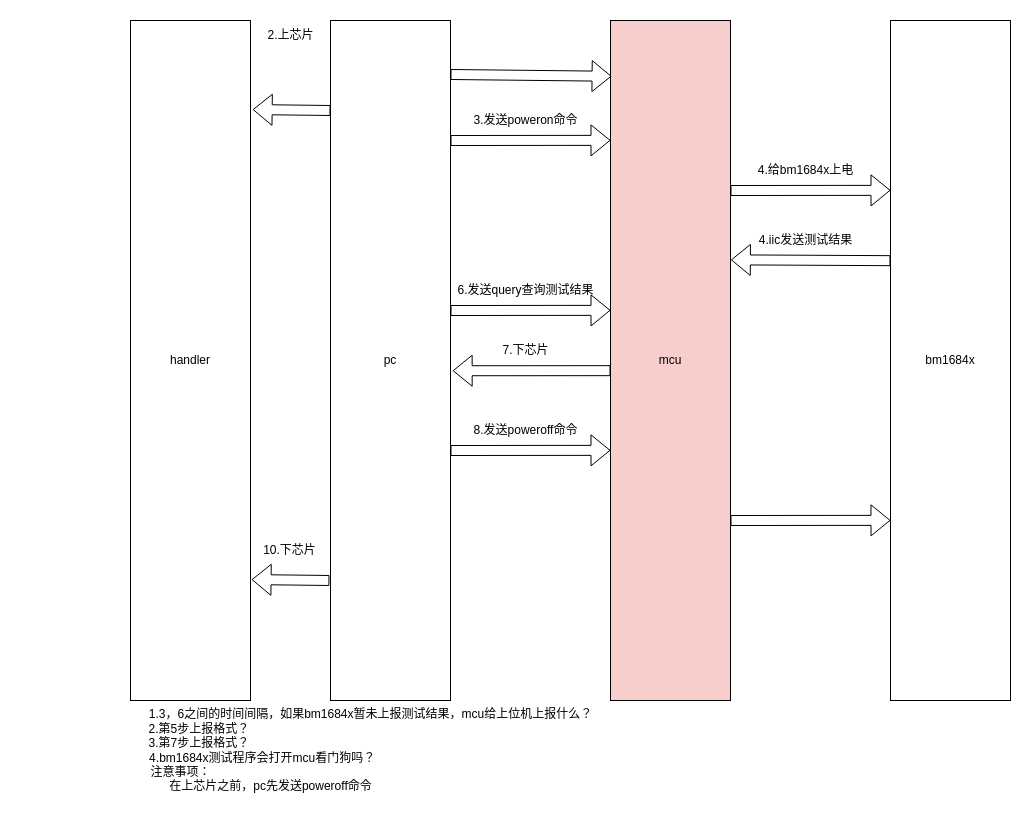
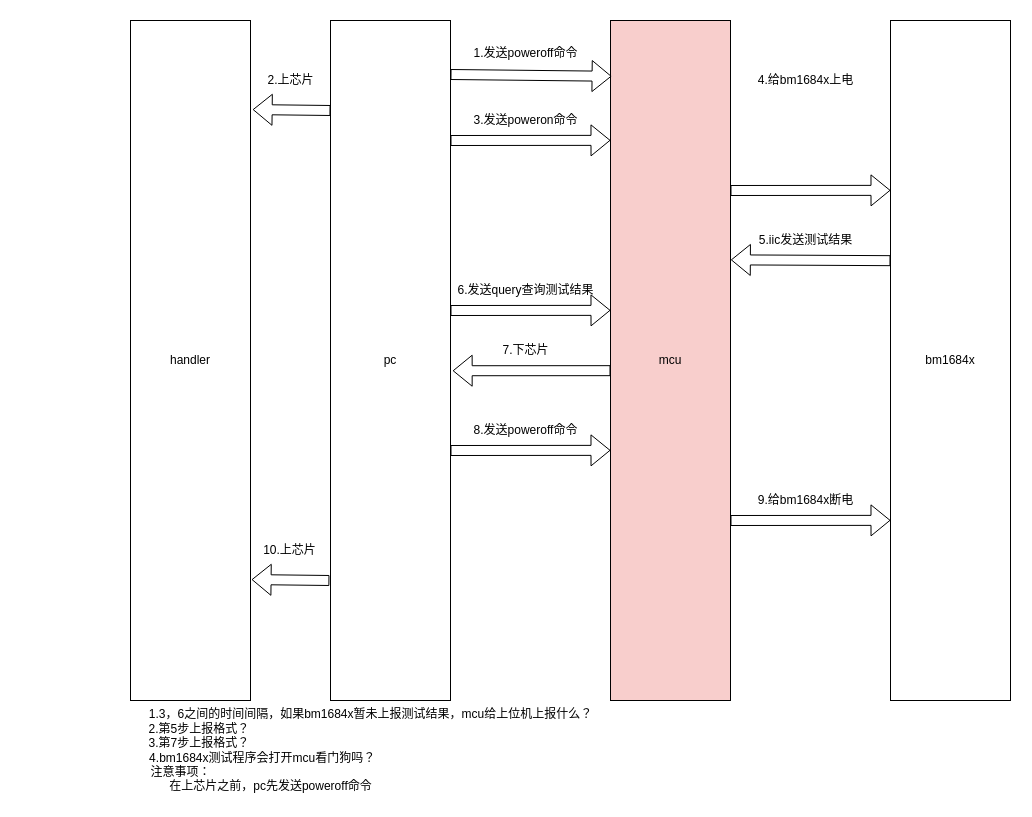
- <mxCell id="9" value="2.上芯片" style="text;html=1;align=center;verticalAlign=middle;resizable=0;points=[];autosize=1;strokeColor=none;fillColor=none;" vertex="1" parent="1"><mxGeometry x="260" y="25" width="60" height="20" as="geometry" /></mxCell>
+ <mxCell id="9" value="2.上芯片" style="text;html=1;align=center;verticalAlign=middle;resizable=0;points=[];autosize=1;strokeColor=none;fillColor=none;" vertex="1" parent="1"><mxGeometry x="260" y="70" width="60" height="20" as="geometry" /></mxCell>
+ <mxCell id="6" value="1.发送poweroff命令" style="text;html=1;align=center;verticalAlign=middle;resizable=0;points=[];autosize=1;strokeColor=none;fillColor=none;" vertex="1" parent="1"><mxGeometry x="465" y="43" width="120" height="20" as="geometry" /></mxCell>
- <mxCell id="13" value="4.给bm1684x上电" style="text;html=1;align=center;verticalAlign=middle;resizable=0;points=[];autosize=1;strokeColor=none;fillColor=none;" vertex="1" parent="1"><mxGeometry x="750" y="160" width="110" height="20" as="geometry" /></mxCell>
+ <mxCell id="13" value="4.给bm1684x上电" style="text;html=1;align=center;verticalAlign=middle;resizable=0;points=[];autosize=1;strokeColor=none;fillColor=none;" vertex="1" parent="1"><mxGeometry x="750" y="70" width="110" height="20" as="geometry" /></mxCell>
- <mxCell id="15" value="4.iic发送测试结果" style="text;html=1;align=center;verticalAlign=middle;resizable=0;points=[];autosize=1;strokeColor=none;fillColor=none;" vertex="1" parent="1"><mxGeometry x="750" y="230" width="110" height="20" as="geometry" /></mxCell>
+ <mxCell id="15" value="5.iic发送测试结果" style="text;html=1;align=center;verticalAlign=middle;resizable=0;points=[];autosize=1;strokeColor=none;fillColor=none;" vertex="1" parent="1"><mxGeometry x="750" y="230" width="110" height="20" as="geometry" /></mxCell>
+ <mxCell id="23" value="9.给bm1684x断电" style="text;html=1;align=center;verticalAlign=middle;resizable=0;points=[];autosize=1;strokeColor=none;fillColor=none;" vertex="1" parent="1"><mxGeometry x="750" y="490" width="110" height="20" as="geometry" /></mxCell>
- <mxCell id="25" value="10.下芯片" style="text;html=1;align=center;verticalAlign=middle;resizable=0;points=[];autosize=1;strokeColor=none;fillColor=none;" vertex="1" parent="1"><mxGeometry x="253.92" y="540" width="70" height="20" as="geometry" /></mxCell>
+ <mxCell id="25" value="10.上芯片" style="text;html=1;align=center;verticalAlign=middle;resizable=0;points=[];autosize=1;strokeColor=none;fillColor=none;" vertex="1" parent="1"><mxGeometry x="253.92" y="540" width="70" height="20" as="geometry" /></mxCell>
